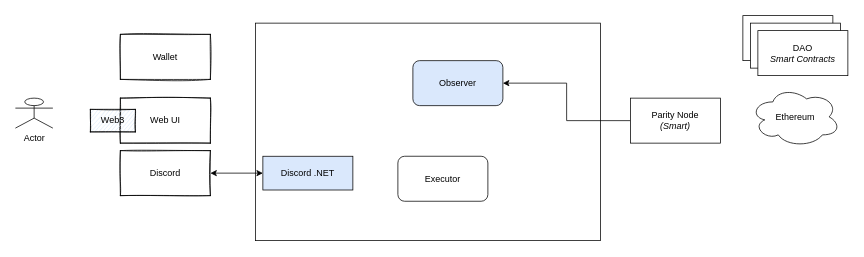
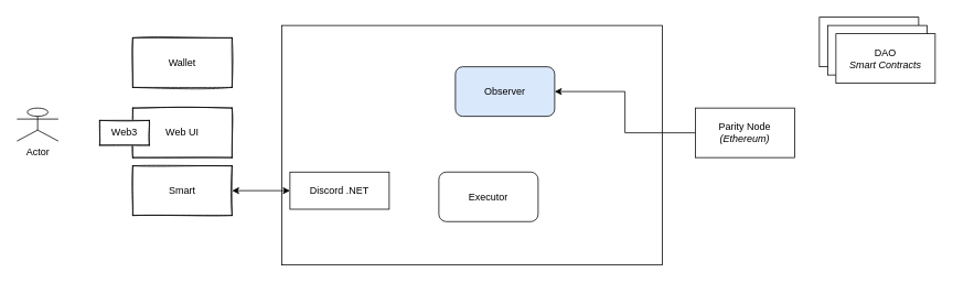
- <mxCell id="10" value="Ethereum" style="ellipse;shape=cloud;whiteSpace=wrap;html=1;" vertex="1" parent="1"><mxGeometry x="1000" y="115" width="120" height="80" as="geometry" /></mxCell>
- <mxCell id="8" value="Web3" style="rounded=0;whiteSpace=wrap;html=1;sketch=1;fillColor=#dae8fc;" vertex="1" parent="1"><mxGeometry x="120" y="145" width="60" height="30" as="geometry" /></mxCell>
+ <mxCell id="8" value="Web3" style="rounded=0;whiteSpace=wrap;html=1;sketch=1;" vertex="1" parent="1"><mxGeometry x="120" y="145" width="60" height="30" as="geometry" /></mxCell>
- <mxCell id="4" value="Parity Node&lt;br&gt;&lt;i&gt;(Smart)&lt;/i&gt;" style="rounded=0;whiteSpace=wrap;html=1;" vertex="1" parent="1"><mxGeometry x="840" y="130" width="120" height="60" as="geometry" /></mxCell>
+ <mxCell id="4" value="Parity Node&lt;br&gt;&lt;i&gt;(Ethereum)&lt;/i&gt;" style="rounded=0;whiteSpace=wrap;html=1;" vertex="1" parent="1"><mxGeometry x="840" y="130" width="120" height="60" as="geometry" /></mxCell>
- <mxCell id="5" value="Discord" style="rounded=0;whiteSpace=wrap;html=1;sketch=1;" vertex="1" parent="1"><mxGeometry x="160" y="200" width="120" height="60" as="geometry" /></mxCell>
+ <mxCell id="5" value="Smart" style="rounded=0;whiteSpace=wrap;html=1;sketch=1;" vertex="1" parent="1"><mxGeometry x="160" y="200" width="120" height="60" as="geometry" /></mxCell>
- <mxCell id="17" value="Discord .NET" style="rounded=0;whiteSpace=wrap;html=1;sketch=0;fillColor=#dae8fc;" vertex="1" parent="1"><mxGeometry x="350" y="207.5" width="120" height="45" as="geometry" /></mxCell>
+ <mxCell id="17" value="Discord .NET" style="rounded=0;whiteSpace=wrap;html=1;sketch=0;" vertex="1" parent="1"><mxGeometry x="350" y="207.5" width="120" height="45" as="geometry" /></mxCell>
